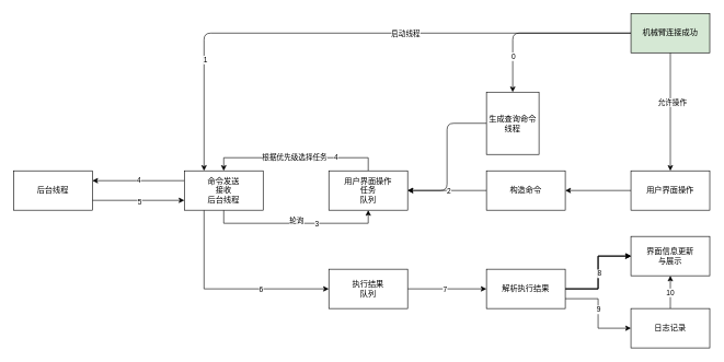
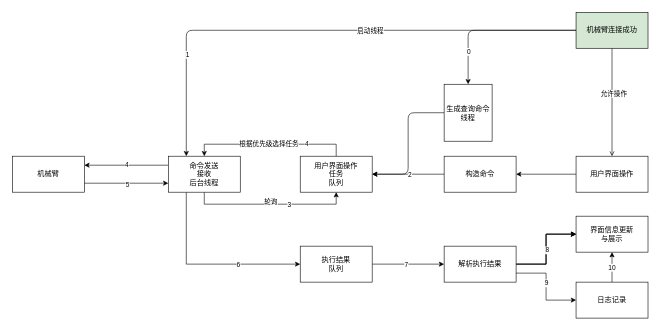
- <mxCell id="36" style="edgeStyle=none;html=1;exitX=0.5;exitY=1;exitDx=0;exitDy=0;entryX=0.5;entryY=0;entryDx=0;entryDy=0;" parent="1" source="43" target="21" edge="1"><mxGeometry relative="1" as="geometry" /></mxCell>
+ <mxCell id="36" style="edgeStyle=none;html=1;exitX=0.5;exitY=1;exitDx=0;exitDy=0;entryX=0.5;entryY=0;entryDx=0;entryDy=0;endArrow=open;" parent="1" source="43" target="21" edge="1"><mxGeometry relative="1" as="geometry" /></mxCell>
- <mxCell id="4" value="后台线程" style="rounded=0;whiteSpace=wrap;html=1;" parent="1" vertex="1"><mxGeometry x="20" y="260" width="120" height="60" as="geometry" /></mxCell>
+ <mxCell id="4" value="机械臂" style="rounded=0;whiteSpace=wrap;html=1;" parent="1" vertex="1"><mxGeometry x="20" y="260" width="120" height="60" as="geometry" /></mxCell>
